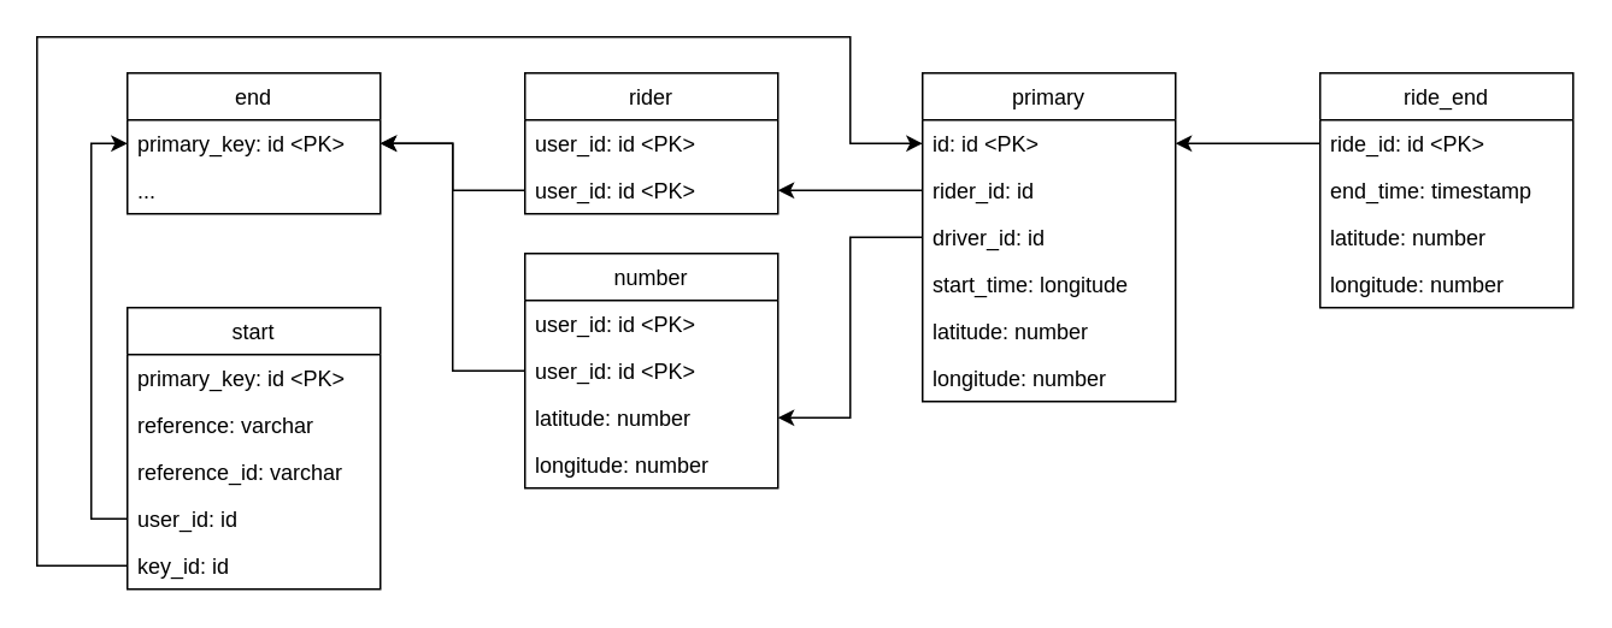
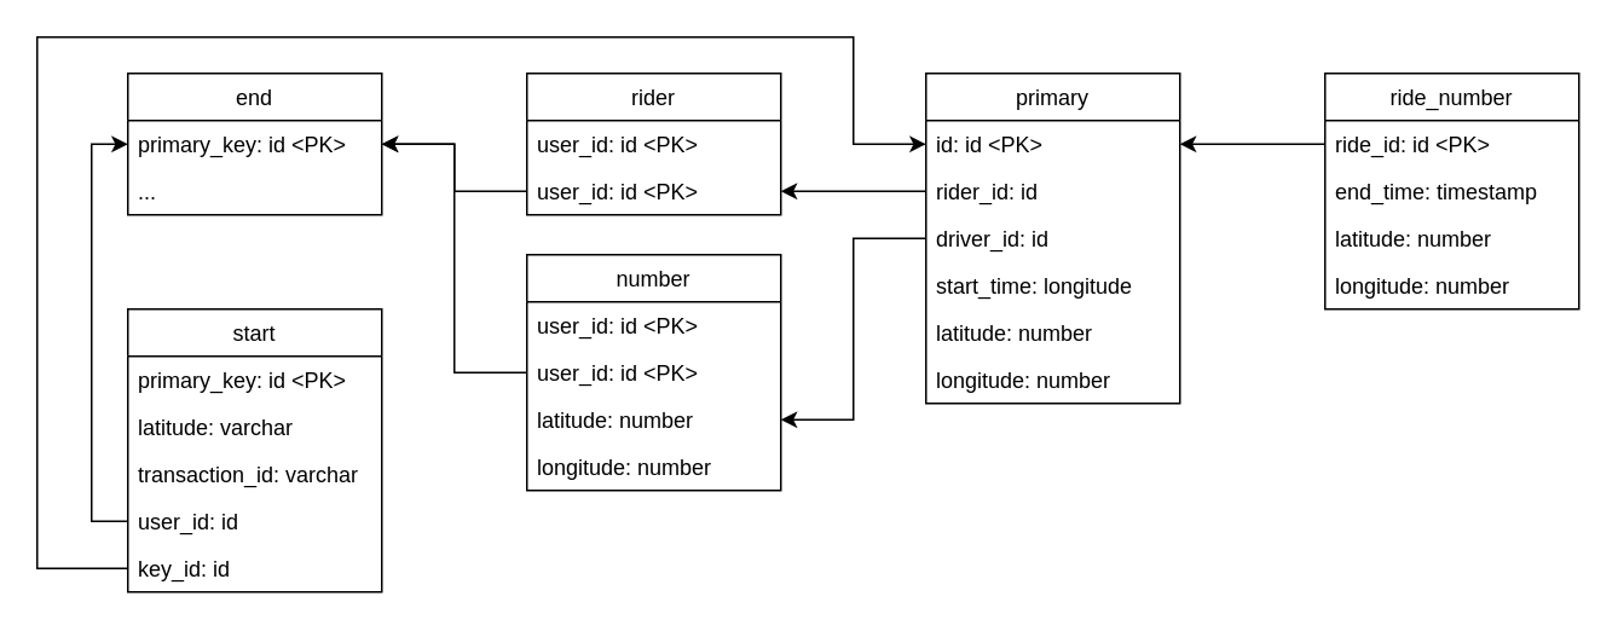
- <mxCell id="19" value="ride_end" style="swimlane;fontStyle=0;childLayout=stackLayout;horizontal=1;startSize=26;fillColor=none;horizontalStack=0;resizeParent=1;resizeParentMax=0;resizeLast=0;collapsible=1;marginBottom=0;" parent="1" vertex="1"><mxGeometry x="730" y="40" width="140" height="130" as="geometry" /></mxCell>
+ <mxCell id="19" value="ride_number" style="swimlane;fontStyle=0;childLayout=stackLayout;horizontal=1;startSize=26;fillColor=none;horizontalStack=0;resizeParent=1;resizeParentMax=0;resizeLast=0;collapsible=1;marginBottom=0;" parent="1" vertex="1"><mxGeometry x="730" y="40" width="140" height="130" as="geometry" /></mxCell>
- <mxCell id="32" value="reference: varchar" style="text;strokeColor=none;fillColor=none;align=left;verticalAlign=top;spacingLeft=4;spacingRight=4;overflow=hidden;rotatable=0;points=[[0,0.5],[1,0.5]];portConstraint=eastwest;" vertex="1" parent="30"><mxGeometry y="52" width="140" height="26" as="geometry" /></mxCell>
+ <mxCell id="32" value="latitude: varchar" style="text;strokeColor=none;fillColor=none;align=left;verticalAlign=top;spacingLeft=4;spacingRight=4;overflow=hidden;rotatable=0;points=[[0,0.5],[1,0.5]];portConstraint=eastwest;" vertex="1" parent="30"><mxGeometry y="52" width="140" height="26" as="geometry" /></mxCell>
- <mxCell id="33" value="reference_id: varchar" style="text;strokeColor=none;fillColor=none;align=left;verticalAlign=top;spacingLeft=4;spacingRight=4;overflow=hidden;rotatable=0;points=[[0,0.5],[1,0.5]];portConstraint=eastwest;" vertex="1" parent="30"><mxGeometry y="78" width="140" height="26" as="geometry" /></mxCell>
+ <mxCell id="33" value="transaction_id: varchar" style="text;strokeColor=none;fillColor=none;align=left;verticalAlign=top;spacingLeft=4;spacingRight=4;overflow=hidden;rotatable=0;points=[[0,0.5],[1,0.5]];portConstraint=eastwest;" vertex="1" parent="30"><mxGeometry y="78" width="140" height="26" as="geometry" /></mxCell>
